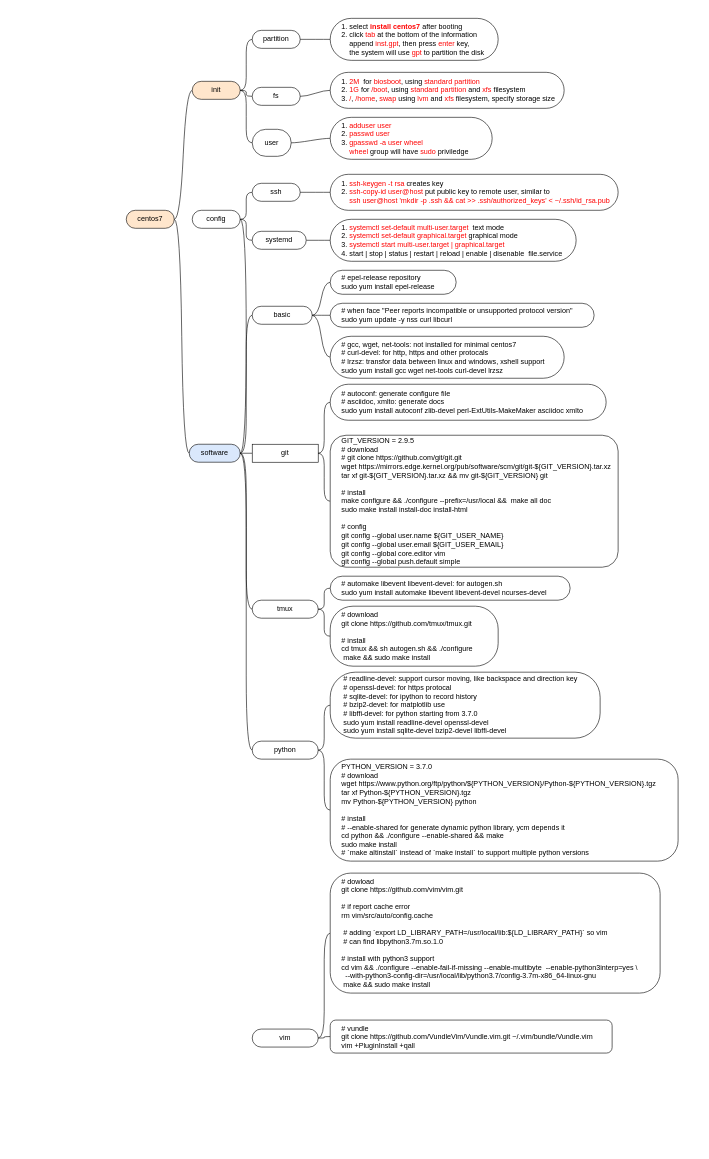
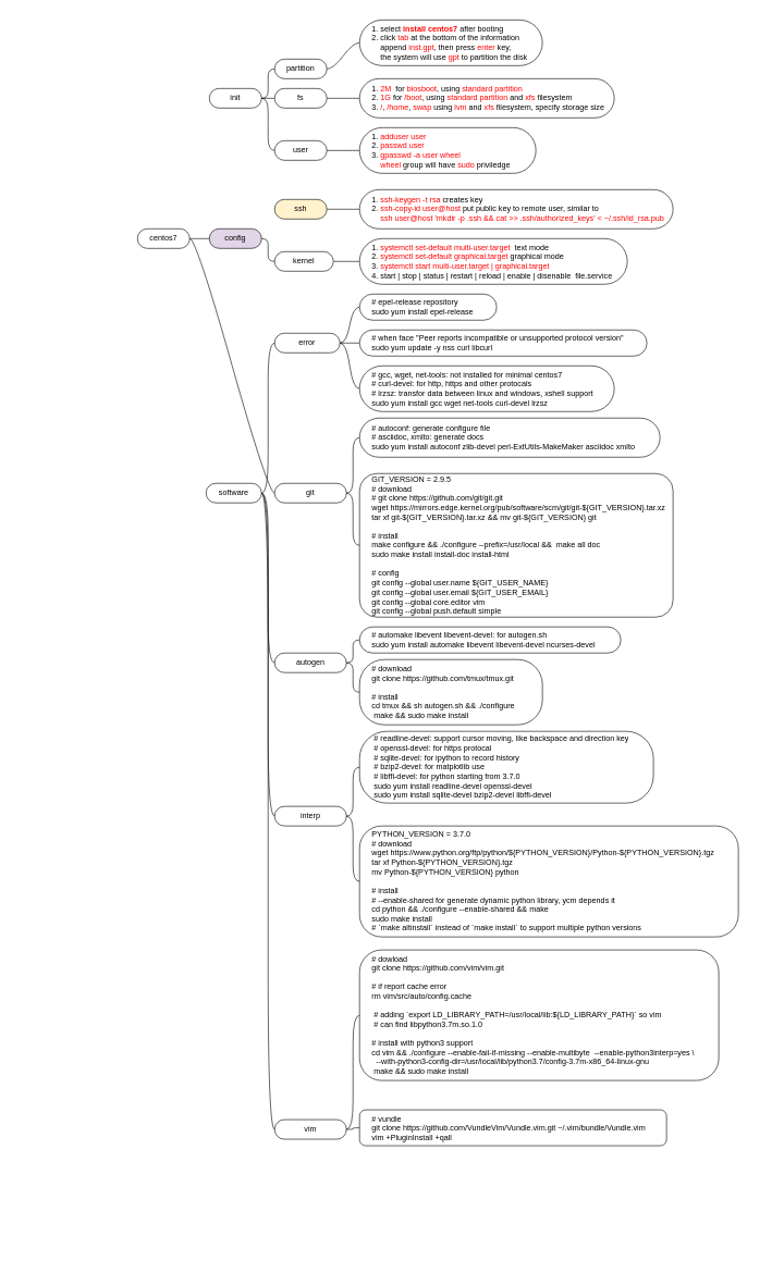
- <mxCell id="7" value="partition" style="whiteSpace=wrap;html=1;rounded=1;arcSize=50;align=center;verticalAlign=middle;container=1;recursiveResize=0;strokeWidth=1;autosize=1;spacing=4;treeFolding=1;treeMoving=1;" parent="2" vertex="1"><mxGeometry x="400" y="30" width="80" height="30" as="geometry" /></mxCell>
+ <mxCell id="7" value="partition" style="whiteSpace=wrap;html=1;rounded=1;arcSize=50;align=center;verticalAlign=middle;container=1;recursiveResize=0;strokeWidth=1;autosize=1;spacing=4;treeFolding=1;treeMoving=1;" parent="2" vertex="1"><mxGeometry x="400" y="70" width="80" height="30" as="geometry" /></mxCell>
- <mxCell id="5" value="init" style="whiteSpace=wrap;html=1;rounded=1;arcSize=50;align=center;verticalAlign=middle;container=1;recursiveResize=0;strokeWidth=1;autosize=1;spacing=4;treeFolding=1;treeMoving=1;fillColor=#ffe6cc;" parent="2" vertex="1"><mxGeometry x="300" y="115" width="80" height="30" as="geometry" /></mxCell>
+ <mxCell id="5" value="init" style="whiteSpace=wrap;html=1;rounded=1;arcSize=50;align=center;verticalAlign=middle;container=1;recursiveResize=0;strokeWidth=1;autosize=1;spacing=4;treeFolding=1;treeMoving=1;" parent="2" vertex="1"><mxGeometry x="300" y="115" width="80" height="30" as="geometry" /></mxCell>
- <mxCell id="11" value="fs" style="whiteSpace=wrap;html=1;rounded=1;arcSize=50;align=center;verticalAlign=middle;container=1;recursiveResize=0;strokeWidth=1;autosize=1;spacing=4;treeFolding=1;treeMoving=1;" parent="2" vertex="1"><mxGeometry x="400" y="125" width="80" height="30" as="geometry" /></mxCell>
+ <mxCell id="11" value="fs" style="whiteSpace=wrap;html=1;rounded=1;arcSize=50;align=center;verticalAlign=middle;container=1;recursiveResize=0;strokeWidth=1;autosize=1;spacing=4;treeFolding=1;treeMoving=1;" parent="2" vertex="1"><mxGeometry x="400" y="115" width="80" height="30" as="geometry" /></mxCell>
- <mxCell id="15" value="user" style="whiteSpace=wrap;html=1;rounded=1;arcSize=50;align=center;verticalAlign=middle;container=1;recursiveResize=0;strokeWidth=1;autosize=1;spacing=4;treeFolding=1;treeMoving=1;" parent="2" vertex="1"><mxGeometry x="400" y="195" width="65" height="45" as="geometry" /></mxCell>
+ <mxCell id="15" value="user" style="whiteSpace=wrap;html=1;rounded=1;arcSize=50;align=center;verticalAlign=middle;container=1;recursiveResize=0;strokeWidth=1;autosize=1;spacing=4;treeFolding=1;treeMoving=1;" parent="2" vertex="1"><mxGeometry x="400" y="195" width="80" height="30" as="geometry" /></mxCell>
- <mxCell id="4" value="" style="edgeStyle=entityRelationEdgeStyle;startArrow=none;endArrow=none;segment=10;curved=1;" parent="2" source="3" target="5" edge="1"><mxGeometry relative="1" as="geometry"><mxPoint x="140" y="235" as="sourcePoint" /></mxGeometry></mxCell>
+ <mxCell id="4" value="" style="edgeStyle=entityRelationEdgeStyle;startArrow=none;endArrow=none;segment=10;curved=1;" parent="2" source="3" target="33" edge="1"><mxGeometry relative="1" as="geometry"><mxPoint x="140" y="235" as="sourcePoint" /></mxGeometry></mxCell>
- <mxCell id="23" value="ssh" style="whiteSpace=wrap;html=1;rounded=1;arcSize=50;align=center;verticalAlign=middle;container=1;recursiveResize=0;strokeWidth=1;autosize=1;spacing=4;treeFolding=1;treeMoving=1;" parent="2" vertex="1"><mxGeometry x="400" y="285" width="80" height="30" as="geometry" /></mxCell>
+ <mxCell id="23" value="ssh" style="whiteSpace=wrap;html=1;rounded=1;arcSize=50;align=center;verticalAlign=middle;container=1;recursiveResize=0;strokeWidth=1;autosize=1;spacing=4;treeFolding=1;treeMoving=1;fillColor=#fff2cc;" parent="2" vertex="1"><mxGeometry x="400" y="285" width="80" height="30" as="geometry" /></mxCell>
- <mxCell id="22" value="" style="edgeStyle=entityRelationEdgeStyle;startArrow=none;endArrow=none;segment=10;curved=1;" parent="2" source="21" target="23" edge="1"><mxGeometry relative="1" as="geometry"><mxPoint x="300" y="260" as="sourcePoint" /></mxGeometry></mxCell>
- <mxCell id="3" value="centos7" style="whiteSpace=wrap;html=1;rounded=1;arcSize=50;align=center;verticalAlign=middle;container=1;recursiveResize=0;strokeWidth=1;autosize=1;spacing=4;treeFolding=1;treeMoving=1;fillColor=#ffe6cc;" parent="2" vertex="1"><mxGeometry x="190" y="330" width="80" height="30" as="geometry" /></mxCell>
+ <mxCell id="3" value="centos7" style="whiteSpace=wrap;html=1;rounded=1;arcSize=50;align=center;verticalAlign=middle;container=1;recursiveResize=0;strokeWidth=1;autosize=1;spacing=4;treeFolding=1;treeMoving=1;" parent="2" vertex="1"><mxGeometry x="190" y="330" width="80" height="30" as="geometry" /></mxCell>
+ <mxCell id="20" value="" style="edgeStyle=entityRelationEdgeStyle;startArrow=none;endArrow=none;segment=10;curved=1;" parent="2" source="3" target="21" edge="1"><mxGeometry relative="1" as="geometry"><mxPoint x="290" y="240" as="sourcePoint" /></mxGeometry></mxCell>
- <mxCell id="21" value="config" style="whiteSpace=wrap;html=1;rounded=1;arcSize=50;align=center;verticalAlign=middle;container=1;recursiveResize=0;strokeWidth=1;autosize=1;spacing=4;treeFolding=1;treeMoving=1;" parent="2" vertex="1"><mxGeometry x="300" y="330" width="80" height="30" as="geometry" /></mxCell>
+ <mxCell id="21" value="config" style="whiteSpace=wrap;html=1;rounded=1;arcSize=50;align=center;verticalAlign=middle;container=1;recursiveResize=0;strokeWidth=1;autosize=1;spacing=4;treeFolding=1;treeMoving=1;fillColor=#e1d5e7;" parent="2" vertex="1"><mxGeometry x="300" y="330" width="80" height="30" as="geometry" /></mxCell>
- <mxCell id="27" value="systemd" style="whiteSpace=wrap;html=1;rounded=1;arcSize=50;align=center;verticalAlign=middle;container=1;recursiveResize=0;strokeWidth=1;autosize=1;spacing=4;treeFolding=1;treeMoving=1;" parent="2" vertex="1"><mxGeometry x="400" y="365" width="90" height="30" as="geometry" /></mxCell>
+ <mxCell id="27" value="kernel" style="whiteSpace=wrap;html=1;rounded=1;arcSize=50;align=center;verticalAlign=middle;container=1;recursiveResize=0;strokeWidth=1;autosize=1;spacing=4;treeFolding=1;treeMoving=1;" parent="2" vertex="1"><mxGeometry x="400" y="365" width="90" height="30" as="geometry" /></mxCell>
- <mxCell id="56" value="" style="edgeStyle=entityRelationEdgeStyle;startArrow=none;endArrow=none;segment=10;curved=1;" edge="1" target="21" source="29" parent="2"><mxGeometry relative="1" as="geometry"><mxPoint x="390" y="815" as="sourcePoint" /></mxGeometry></mxCell>
+ <mxCell id="56" value="" style="edgeStyle=entityRelationEdgeStyle;startArrow=none;endArrow=none;segment=10;curved=1;" edge="1" target="57" source="29" parent="2"><mxGeometry relative="1" as="geometry"><mxPoint x="390" y="815" as="sourcePoint" /></mxGeometry></mxCell>
- <mxCell id="31" value="basic" style="whiteSpace=wrap;html=1;rounded=1;arcSize=50;align=center;verticalAlign=middle;container=1;recursiveResize=0;strokeWidth=1;autosize=1;spacing=4;treeFolding=1;treeMoving=1;" vertex="1" parent="2"><mxGeometry x="400" y="490" width="100" height="30" as="geometry" /></mxCell>
+ <mxCell id="31" value="error" style="whiteSpace=wrap;html=1;rounded=1;arcSize=50;align=center;verticalAlign=middle;container=1;recursiveResize=0;strokeWidth=1;autosize=1;spacing=4;treeFolding=1;treeMoving=1;" vertex="1" parent="2"><mxGeometry x="400" y="490" width="100" height="30" as="geometry" /></mxCell>
- <mxCell id="28" value="" style="edgeStyle=entityRelationEdgeStyle;startArrow=none;endArrow=none;segment=10;curved=1;" edge="1" target="29" source="3" parent="2"><mxGeometry relative="1" as="geometry"><mxPoint x="300" y="310" as="sourcePoint" /></mxGeometry></mxCell>
- <mxCell id="29" value="software" style="whiteSpace=wrap;html=1;rounded=1;arcSize=50;align=center;verticalAlign=middle;container=1;recursiveResize=0;strokeWidth=1;autosize=1;spacing=4;treeFolding=1;treeMoving=1;fillColor=#dae8fc;" vertex="1" parent="2"><mxGeometry x="295" y="720" width="85" height="30" as="geometry" /></mxCell>
+ <mxCell id="29" value="software" style="whiteSpace=wrap;html=1;rounded=1;arcSize=50;align=center;verticalAlign=middle;container=1;recursiveResize=0;strokeWidth=1;autosize=1;spacing=4;treeFolding=1;treeMoving=1;" vertex="1" parent="2"><mxGeometry x="295" y="720" width="85" height="30" as="geometry" /></mxCell>
- <mxCell id="32" value="" style="edgeStyle=entityRelationEdgeStyle;startArrow=none;endArrow=none;segment=10;curved=1;" edge="1" target="33" source="29" parent="2"><mxGeometry relative="1" as="geometry"><mxPoint x="400" y="575" as="sourcePoint" /></mxGeometry></mxCell>
- <mxCell id="33" value="git" style="whiteSpace=wrap;html=1;arcSize=50;align=center;verticalAlign=middle;container=1;recursiveResize=0;strokeWidth=1;autosize=1;spacing=4;treeFolding=1;treeMoving=1;rounded=0;" vertex="1" parent="2"><mxGeometry x="400" y="720" width="110" height="30" as="geometry" /></mxCell>
+ <mxCell id="33" value="git" style="whiteSpace=wrap;html=1;rounded=1;arcSize=50;align=center;verticalAlign=middle;container=1;recursiveResize=0;strokeWidth=1;autosize=1;spacing=4;treeFolding=1;treeMoving=1;" vertex="1" parent="2"><mxGeometry x="400" y="720" width="110" height="30" as="geometry" /></mxCell>
- <mxCell id="45" value="tmux" style="whiteSpace=wrap;html=1;rounded=1;arcSize=50;align=center;verticalAlign=middle;container=1;recursiveResize=0;strokeWidth=1;autosize=1;spacing=4;treeFolding=1;treeMoving=1;" vertex="1" parent="2"><mxGeometry x="400" y="980" width="110" height="30" as="geometry" /></mxCell>
+ <mxCell id="45" value="autogen" style="whiteSpace=wrap;html=1;rounded=1;arcSize=50;align=center;verticalAlign=middle;container=1;recursiveResize=0;strokeWidth=1;autosize=1;spacing=4;treeFolding=1;treeMoving=1;" vertex="1" parent="2"><mxGeometry x="400" y="980" width="110" height="30" as="geometry" /></mxCell>
- <mxCell id="51" value="python" style="whiteSpace=wrap;html=1;rounded=1;arcSize=50;align=center;verticalAlign=middle;container=1;recursiveResize=0;strokeWidth=1;autosize=1;spacing=4;treeFolding=1;treeMoving=1;" vertex="1" parent="2"><mxGeometry x="400" y="1215" width="110" height="30" as="geometry" /></mxCell>
+ <mxCell id="51" value="interp" style="whiteSpace=wrap;html=1;rounded=1;arcSize=50;align=center;verticalAlign=middle;container=1;recursiveResize=0;strokeWidth=1;autosize=1;spacing=4;treeFolding=1;treeMoving=1;" vertex="1" parent="2"><mxGeometry x="400" y="1215" width="110" height="30" as="geometry" /></mxCell>
